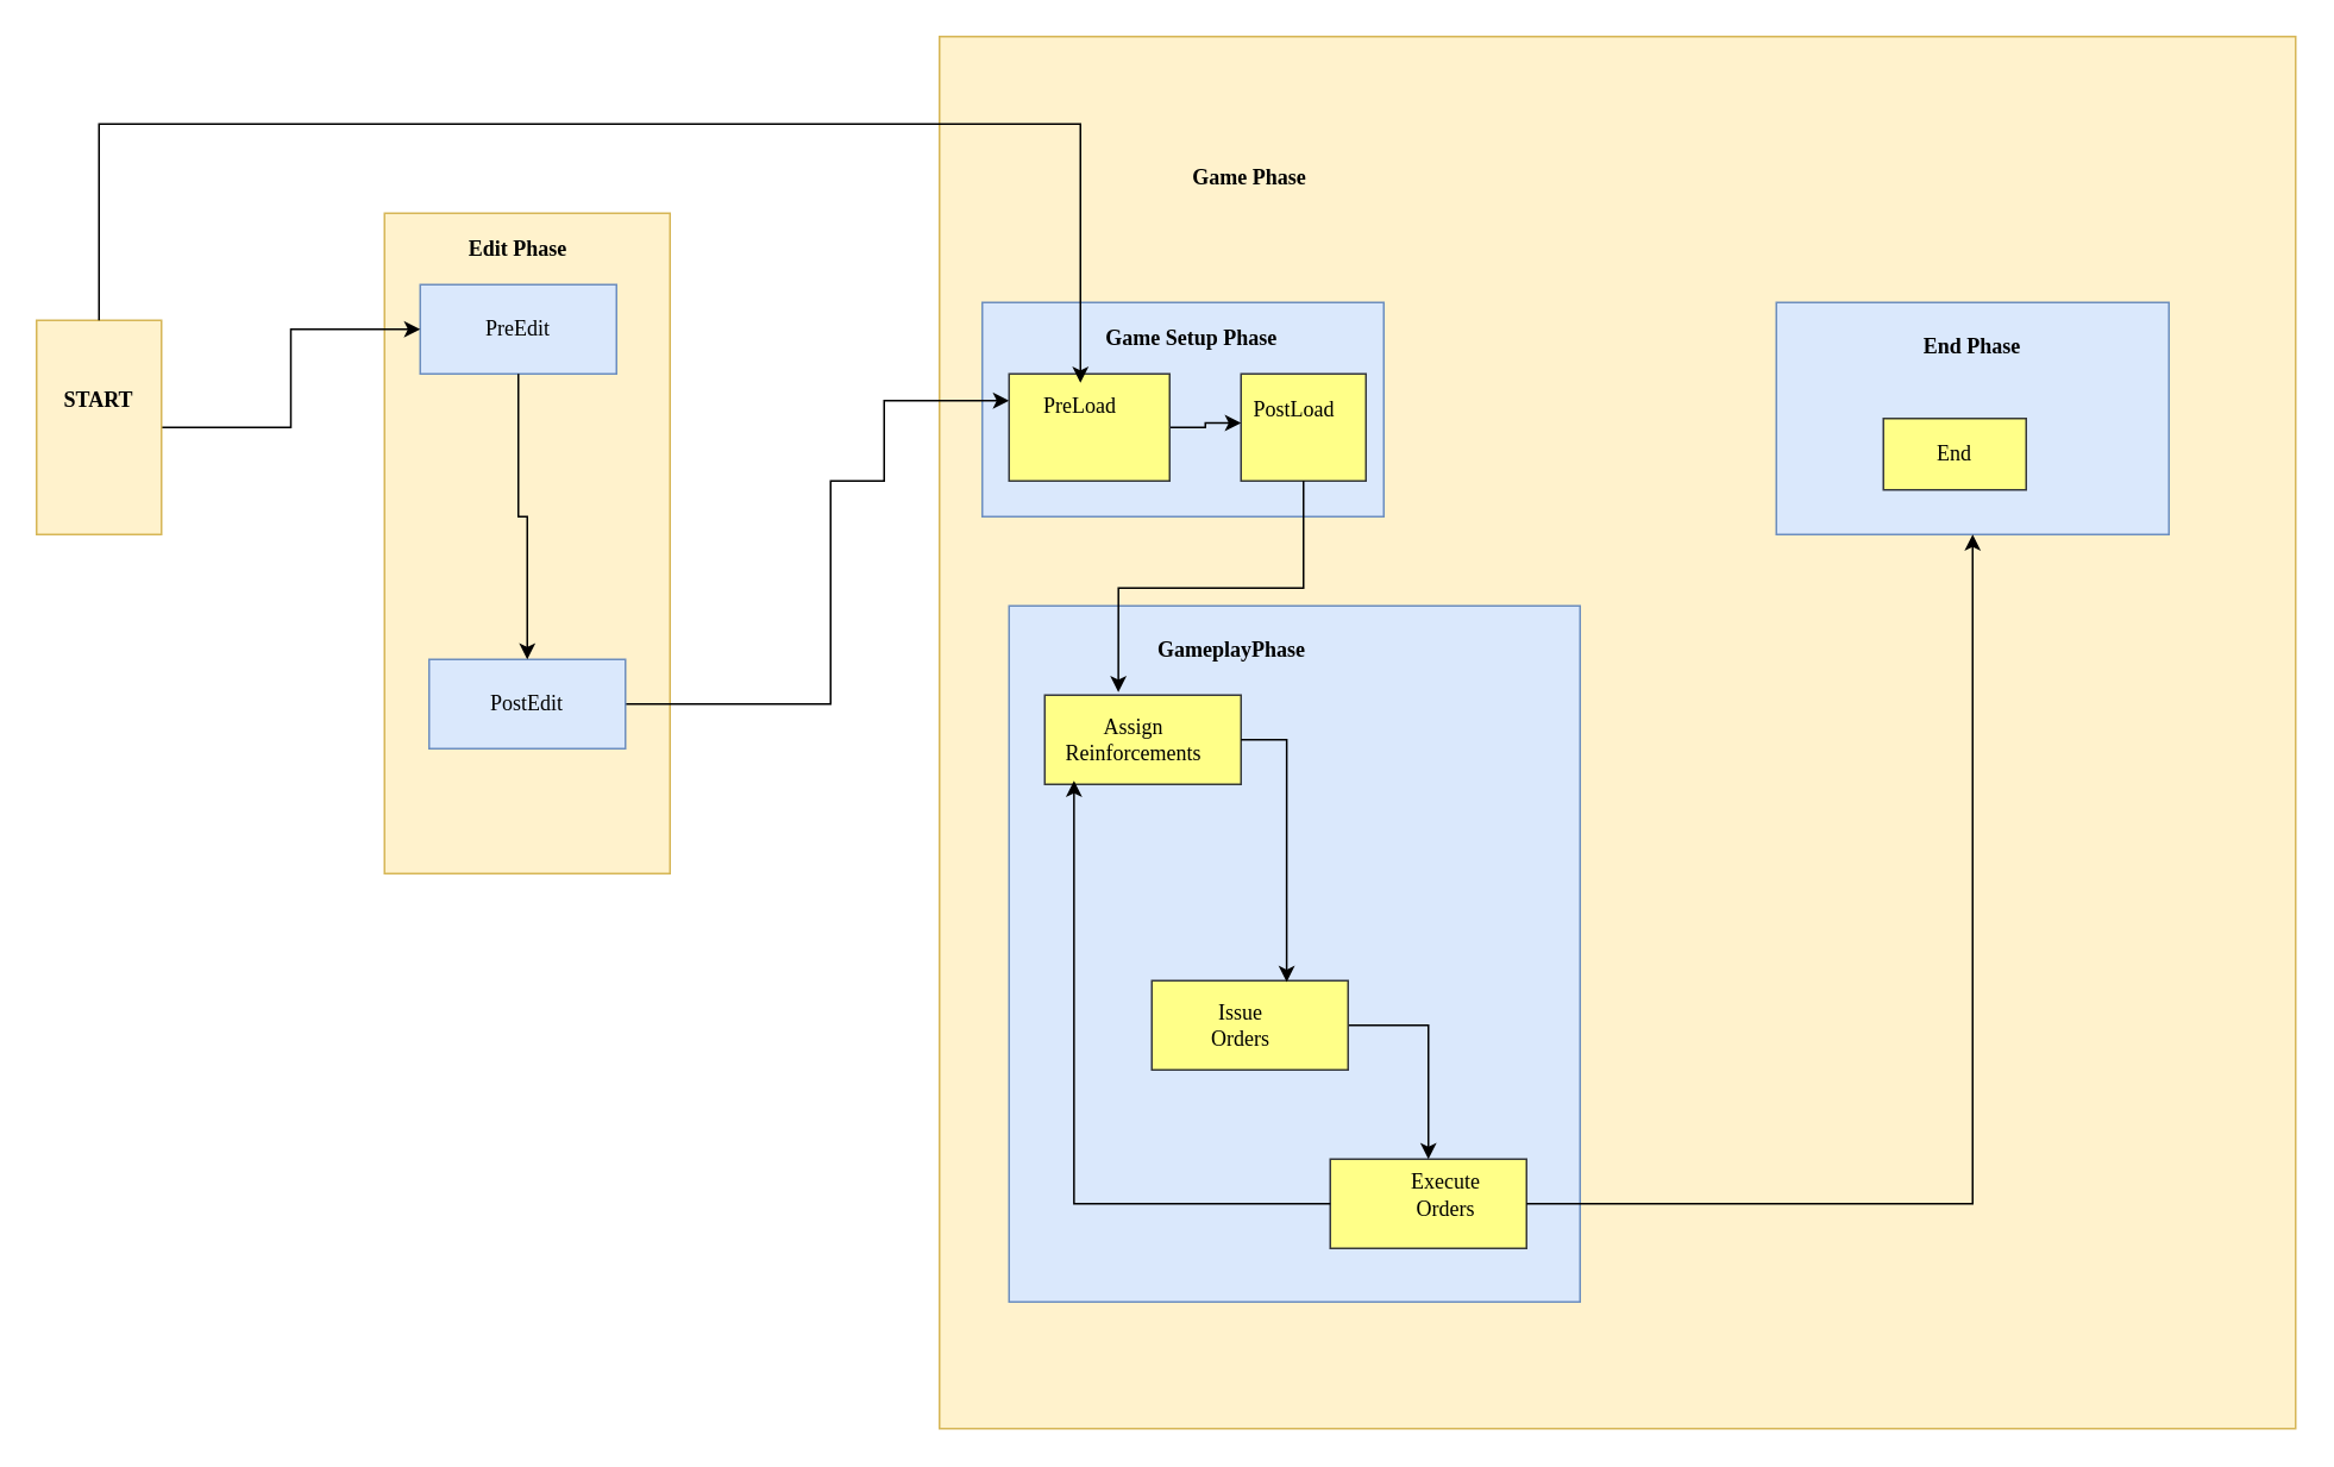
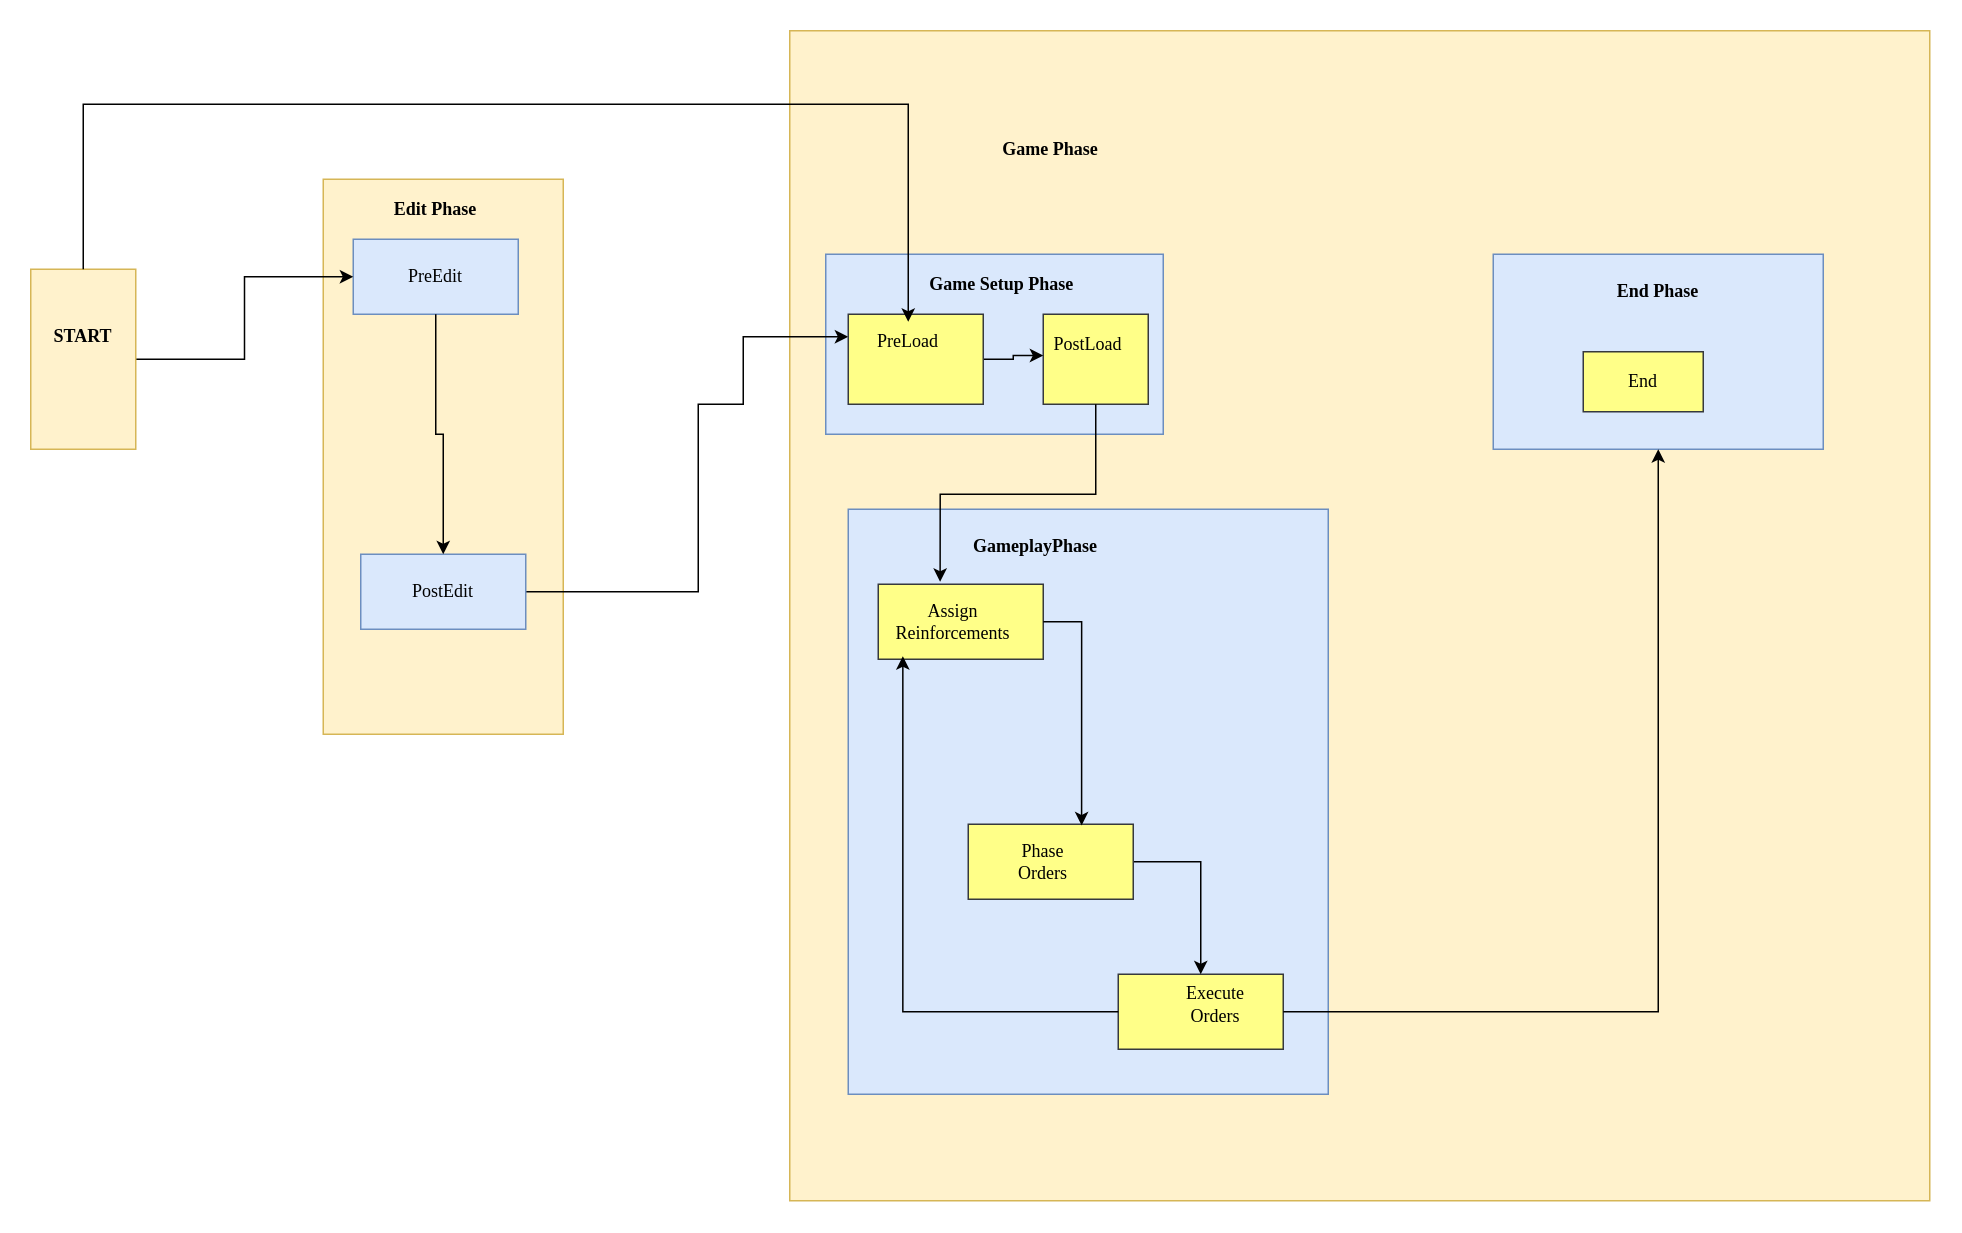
- <mxCell id="32" value="&lt;font style=&quot;font-size: 12px;&quot; face=&quot;Times New Roman&quot;&gt;Issue Orders&lt;/font&gt;" style="text;strokeColor=none;align=center;fillColor=none;html=1;verticalAlign=middle;whiteSpace=wrap;rounded=0;" vertex="1" parent="1"><mxGeometry x="665" y="559" width="60" height="30" as="geometry" /></mxCell>
+ <mxCell id="32" value="&lt;font style=&quot;font-size: 12px;&quot; face=&quot;Times New Roman&quot;&gt;Phase Orders&lt;/font&gt;" style="text;strokeColor=none;align=center;fillColor=none;html=1;verticalAlign=middle;whiteSpace=wrap;rounded=0;" vertex="1" parent="1"><mxGeometry x="665" y="559" width="60" height="30" as="geometry" /></mxCell>
